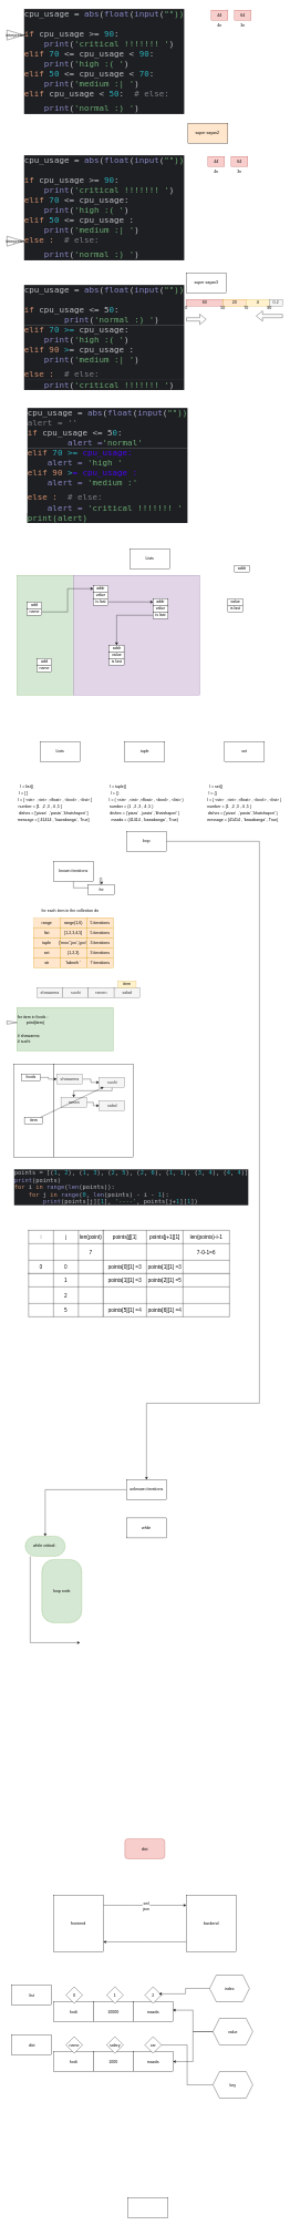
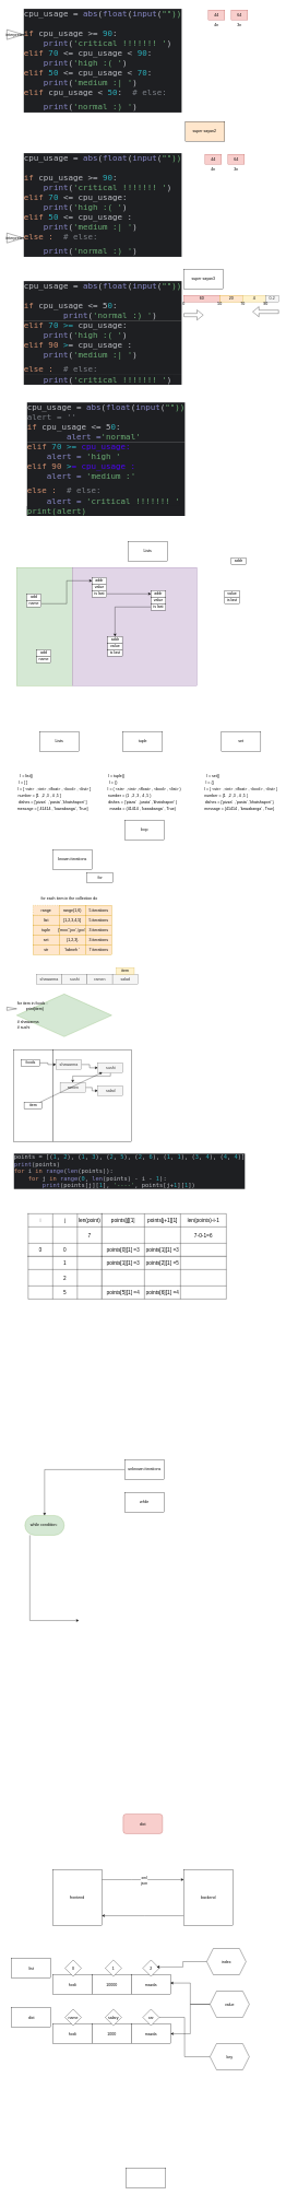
- <mxCell id="73" value="" style="edgeStyle=orthogonalEdgeStyle;rounded=0;orthogonalLoop=1;jettySize=auto;html=1;" edge="1" parent="1" source="74" target="77"><mxGeometry relative="1" as="geometry" /></mxCell>
- <mxCell id="98" value="for item in foods :&lt;div&gt;&lt;span style=&quot;white-space: pre;&quot;&gt;&#09;&lt;/span&gt;print(item)&lt;/div&gt;&lt;div&gt;&lt;br&gt;&lt;/div&gt;&lt;div&gt;&lt;br&gt;&lt;/div&gt;&lt;div&gt;# shawarma&lt;/div&gt;&lt;div&gt;# sushi&lt;/div&gt;" style="rounded=0;whiteSpace=wrap;html=1;fillColor=#d5e8d4;strokeColor=#82b366;align=left;" vertex="1" parent="1"><mxGeometry x="50" y="3030" width="290" height="130" as="geometry" /></mxCell>
+ <mxCell id="98" value="for item in foods :&lt;div&gt;&lt;span style=&quot;white-space: pre;&quot;&gt;&#09;&lt;/span&gt;print(item)&lt;/div&gt;&lt;div&gt;&lt;br&gt;&lt;/div&gt;&lt;div&gt;&lt;br&gt;&lt;/div&gt;&lt;div&gt;# shawarma&lt;/div&gt;&lt;div&gt;# sushi&lt;/div&gt;" style="rhombus;whiteSpace=wrap;html=1;fillColor=#d5e8d4;strokeColor=#82b366;align=left;" vertex="1" parent="1"><mxGeometry x="50" y="3030" width="290" height="130" as="geometry" /></mxCell>
- <mxCell id="71" style="edgeStyle=orthogonalEdgeStyle;rounded=0;orthogonalLoop=1;jettySize=auto;html=1;" edge="1" parent="1" source="72" target="76"><mxGeometry relative="1" as="geometry"><Array as="points"><mxPoint x="780" y="2530" /><mxPoint x="780" y="4220" /><mxPoint x="440" y="4220" /></Array></mxGeometry></mxCell>
- <mxCell id="167" value="while" style="rounded=0;whiteSpace=wrap;html=1;" vertex="1" parent="1"><mxGeometry x="380" y="4565" width="120" height="60" as="geometry" /></mxCell>
+ <mxCell id="167" value="while" style="rounded=0;whiteSpace=wrap;html=1;" vertex="1" parent="1"><mxGeometry x="380" y="4550" width="120" height="60" as="geometry" /></mxCell>
- <mxCell id="169" value="while critical:&amp;nbsp;" style="rounded=1;whiteSpace=wrap;html=1;arcSize=50;fillColor=#d5e8d4;strokeColor=#82b366;" vertex="1" parent="1"><mxGeometry x="75" y="4620" width="120" height="60" as="geometry" /></mxCell>
+ <mxCell id="169" value="while condition:&amp;nbsp;" style="rounded=1;whiteSpace=wrap;html=1;arcSize=50;fillColor=#d5e8d4;strokeColor=#82b366;" vertex="1" parent="1"><mxGeometry x="75" y="4620" width="120" height="60" as="geometry" /></mxCell>
- <mxCell id="170" value="loop code" style="rounded=1;whiteSpace=wrap;html=1;arcSize=30;fillColor=#d5e8d4;strokeColor=#82b366;" vertex="1" parent="1"><mxGeometry x="125" y="4690" width="120" height="190" as="geometry" /></mxCell>
